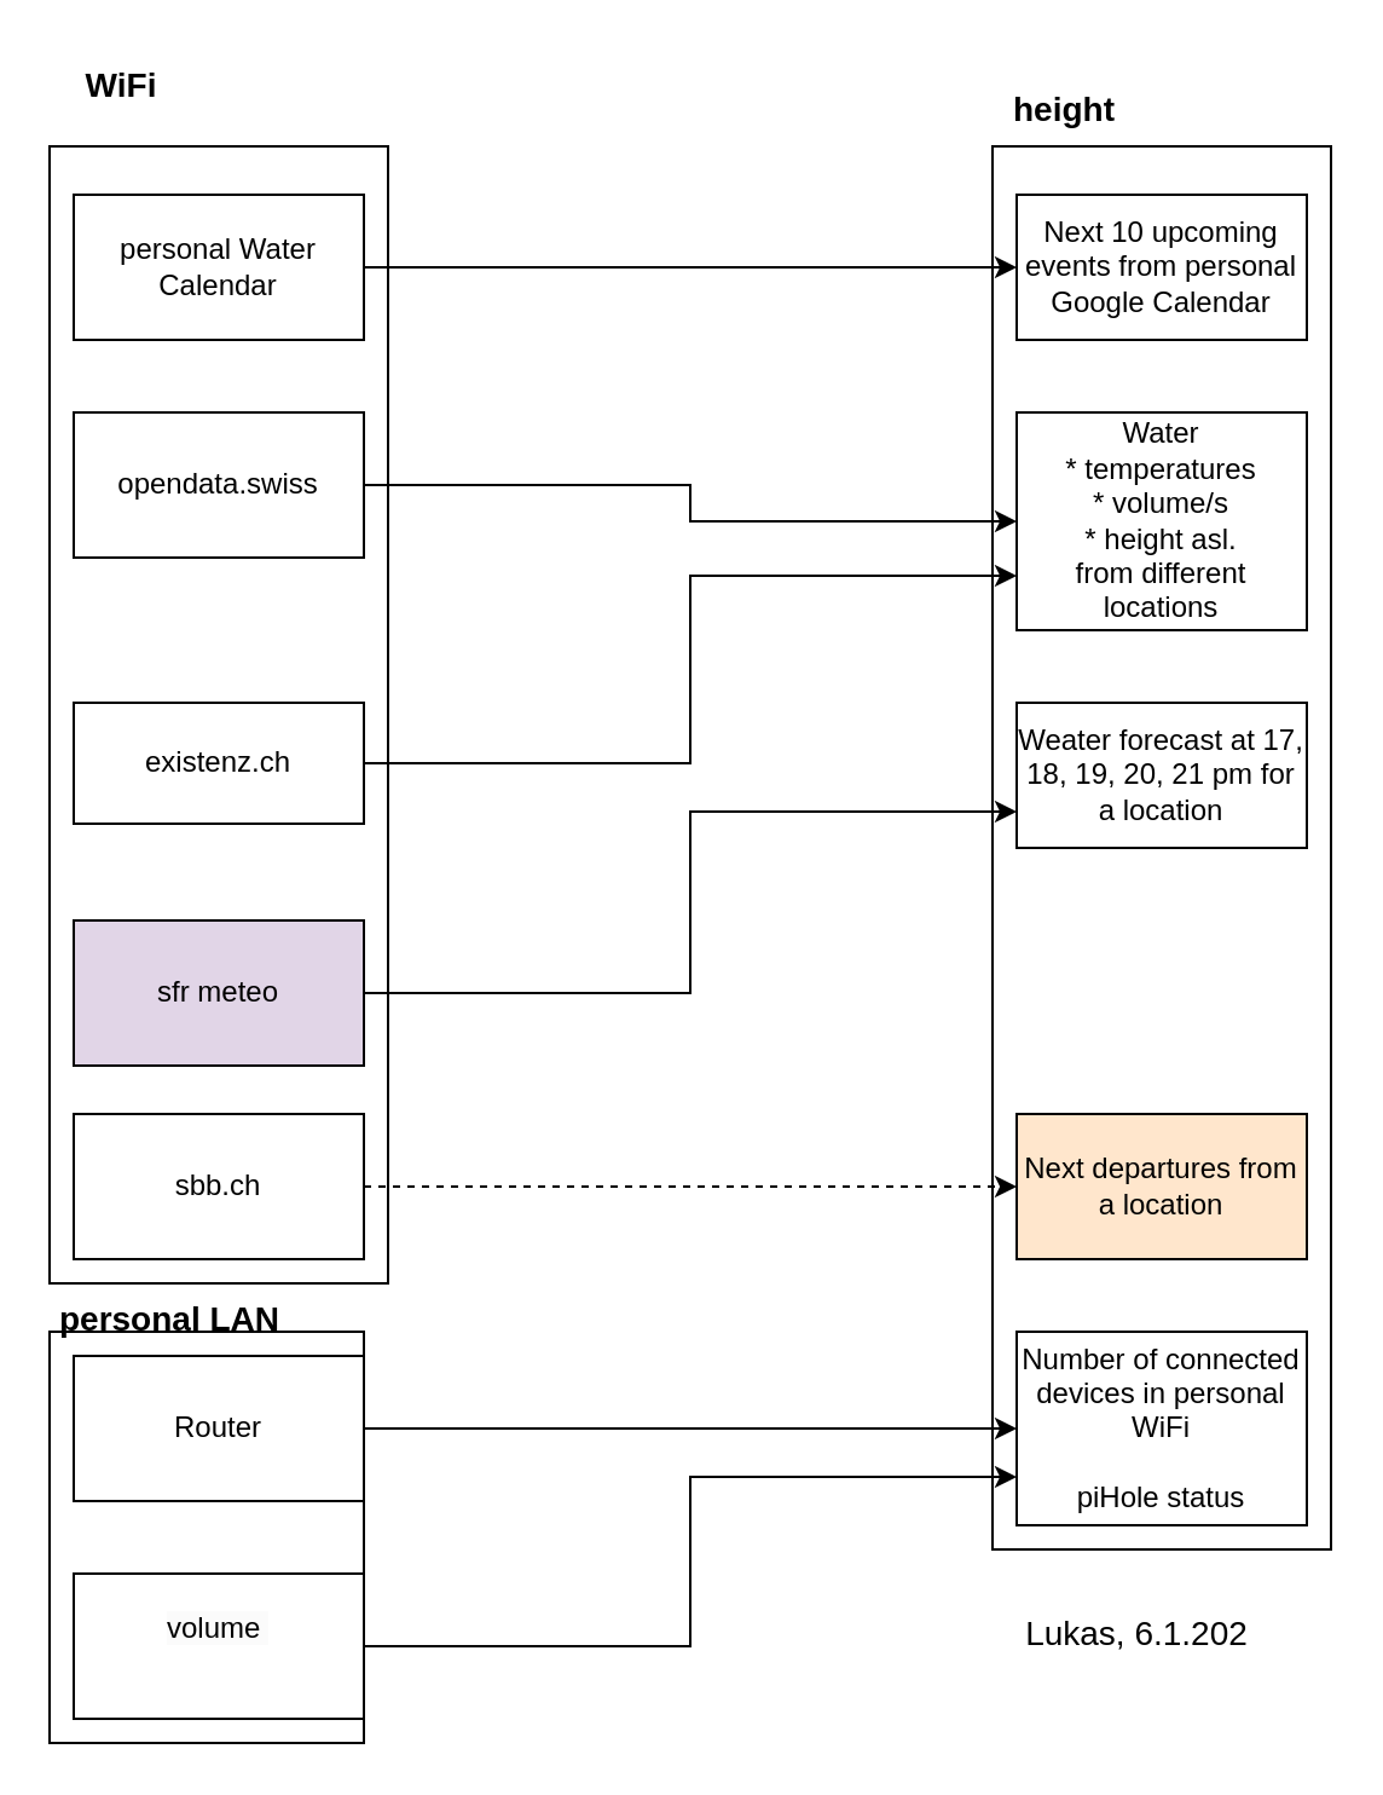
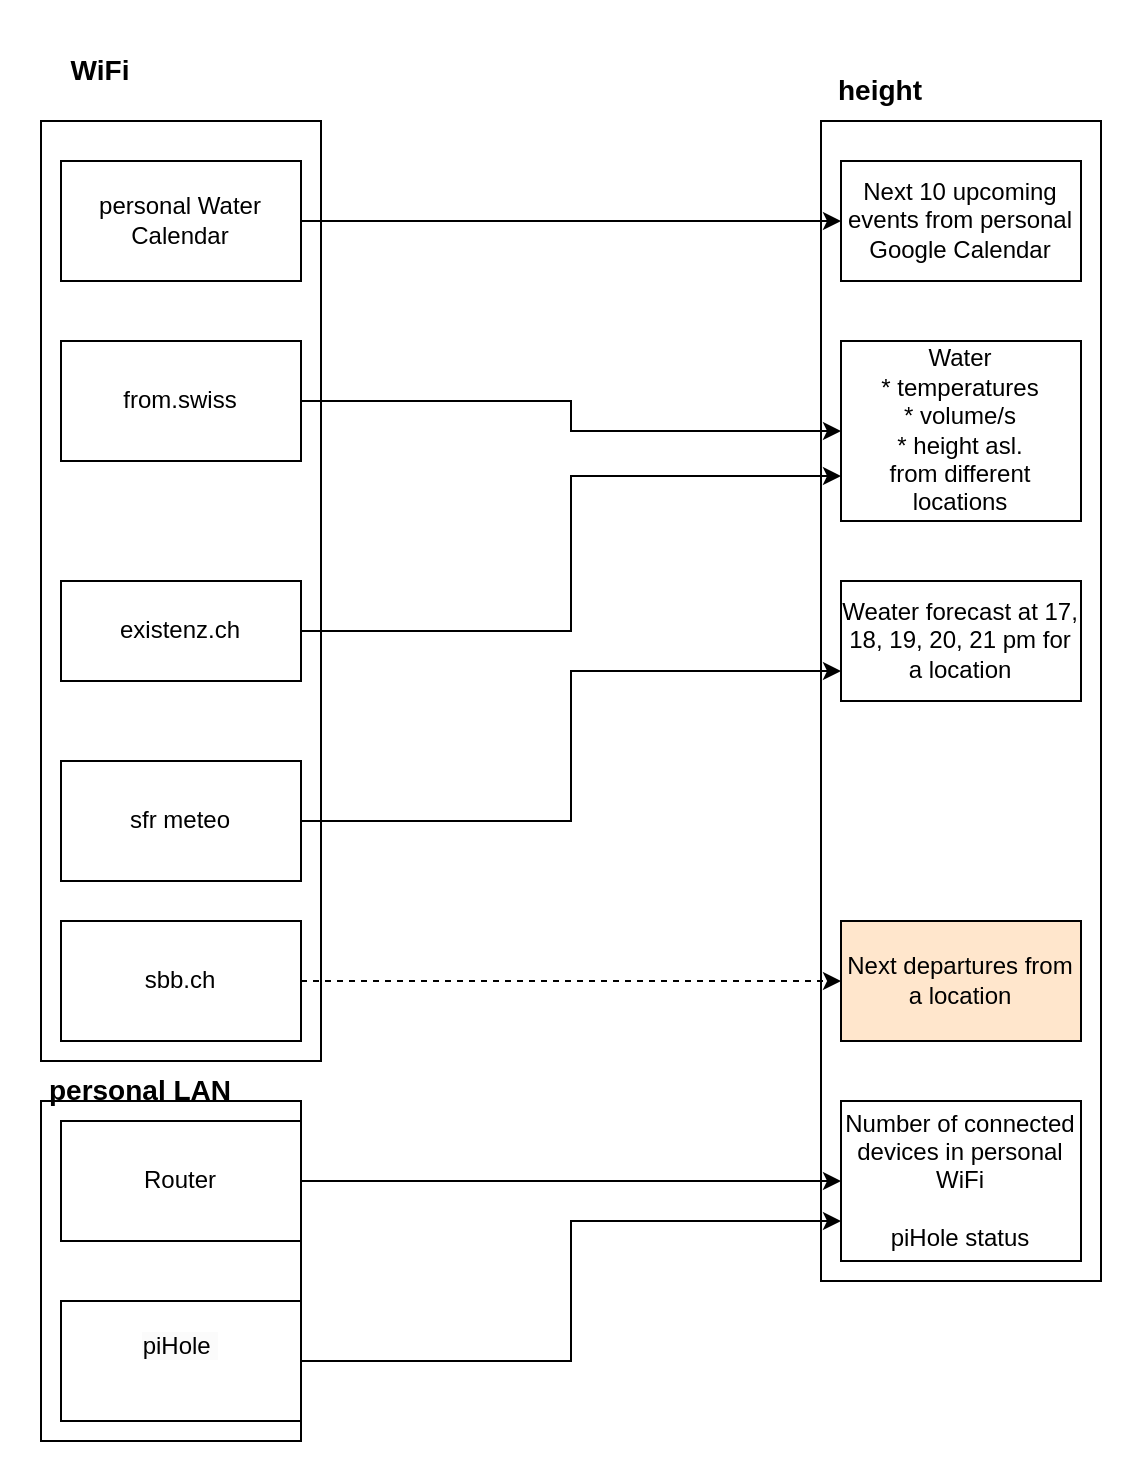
- <mxCell id="11" value="opendata.swiss" style="rounded=0;whiteSpace=wrap;html=1;" vertex="1" parent="1"><mxGeometry x="30" y="170" width="120" height="60" as="geometry" /></mxCell>
+ <mxCell id="11" value="from.swiss" style="rounded=0;whiteSpace=wrap;html=1;" vertex="1" parent="1"><mxGeometry x="30" y="170" width="120" height="60" as="geometry" /></mxCell>
- <mxCell id="23" value="sfr meteo" style="rounded=0;whiteSpace=wrap;html=1;fillColor=#e1d5e7;" vertex="1" parent="1"><mxGeometry x="30" y="380" width="120" height="60" as="geometry" /></mxCell>
+ <mxCell id="23" value="sfr meteo" style="rounded=0;whiteSpace=wrap;html=1;" vertex="1" parent="1"><mxGeometry x="30" y="380" width="120" height="60" as="geometry" /></mxCell>
- <mxCell id="27" value="Lukas, 6.1.202" style="text;html=1;strokeColor=none;fillColor=none;align=center;verticalAlign=middle;whiteSpace=wrap;rounded=0;fontSize=14;" vertex="1" parent="1"><mxGeometry x="400" y="660" width="140" height="30" as="geometry" /></mxCell>
- <mxCell id="20" value="&#10;&lt;span style=&quot;color: rgb(0, 0, 0); font-family: Helvetica; font-size: 12px; font-style: normal; font-variant-ligatures: normal; font-variant-caps: normal; font-weight: 400; letter-spacing: normal; orphans: 2; text-align: center; text-indent: 0px; text-transform: none; widows: 2; word-spacing: 0px; -webkit-text-stroke-width: 0px; background-color: rgb(251, 251, 251); text-decoration-thickness: initial; text-decoration-style: initial; text-decoration-color: initial; float: none; display: inline !important;&quot;&gt;volume&lt;span&gt;&amp;nbsp;&lt;/span&gt;&lt;/span&gt;&#10;&#10;" style="rounded=0;whiteSpace=wrap;html=1;" vertex="1" parent="1"><mxGeometry x="30" y="650" width="120" height="60" as="geometry" /></mxCell>
+ <mxCell id="20" value="&#10;&lt;span style=&quot;color: rgb(0, 0, 0); font-family: Helvetica; font-size: 12px; font-style: normal; font-variant-ligatures: normal; font-variant-caps: normal; font-weight: 400; letter-spacing: normal; orphans: 2; text-align: center; text-indent: 0px; text-transform: none; widows: 2; word-spacing: 0px; -webkit-text-stroke-width: 0px; background-color: rgb(251, 251, 251); text-decoration-thickness: initial; text-decoration-style: initial; text-decoration-color: initial; float: none; display: inline !important;&quot;&gt;piHole&lt;span&gt;&amp;nbsp;&lt;/span&gt;&lt;/span&gt;&#10;&#10;" style="rounded=0;whiteSpace=wrap;html=1;" vertex="1" parent="1"><mxGeometry x="30" y="650" width="120" height="60" as="geometry" /></mxCell>
